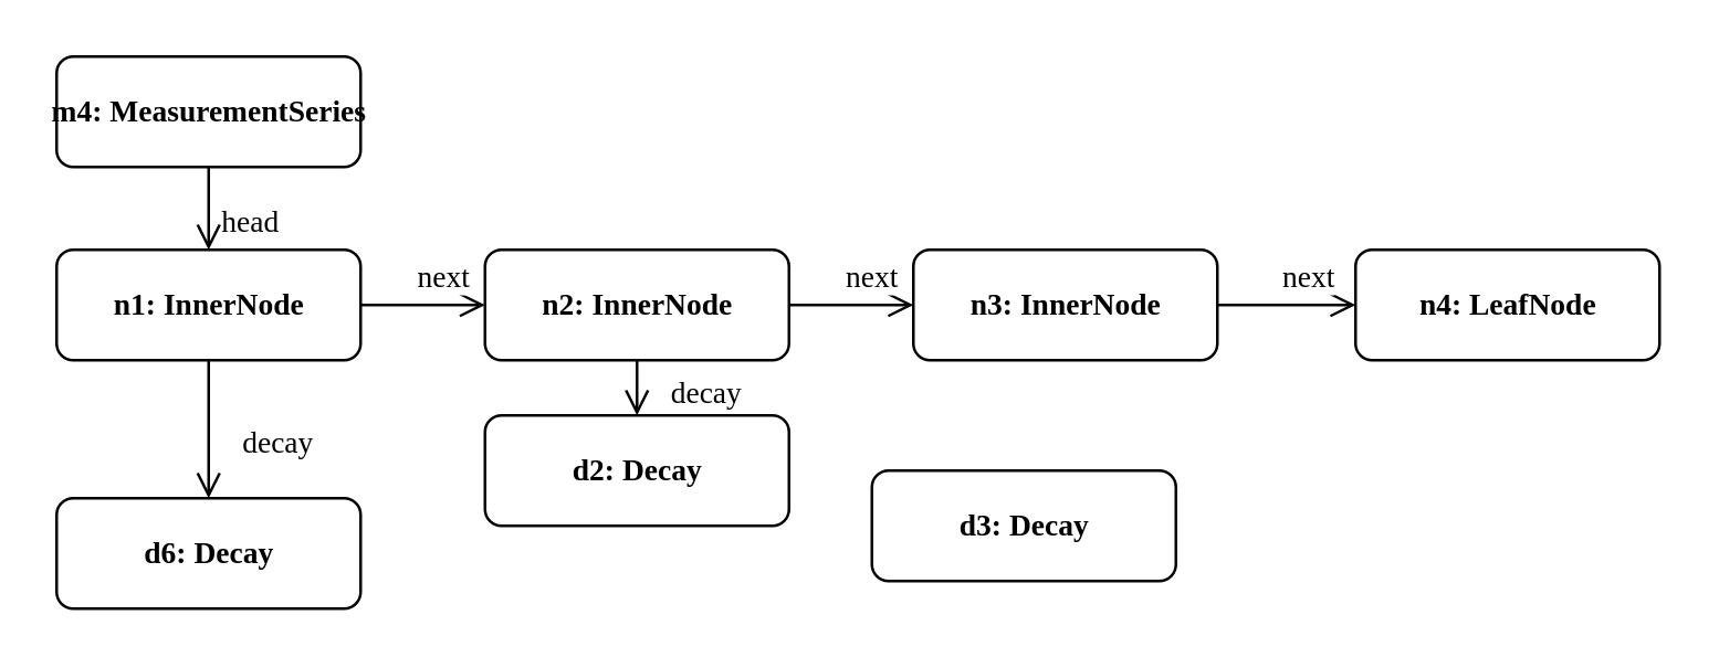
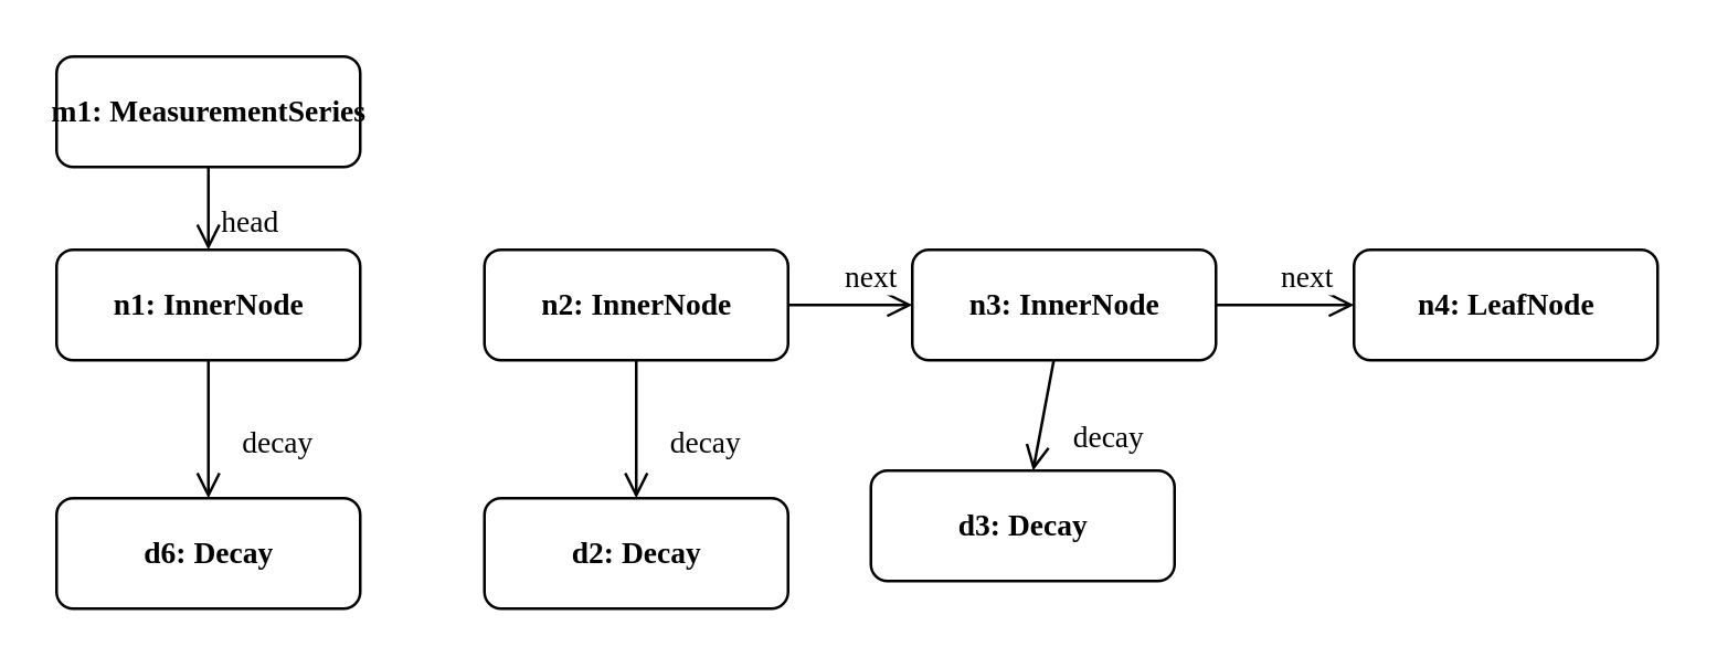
- <mxCell id="5" value="m4: MeasurementSeries" style="html=1;fontFamily=Alegreya Sans;fontStyle=1;fontSize=11;fontSource=https%3A%2F%2Ffonts.googleapis.com%2Fcss%3Ffamily%3DAlegreya%2BSans;rounded=1;" vertex="1" parent="1"><mxGeometry x="20" y="20" width="110" height="40" as="geometry" /></mxCell>
+ <mxCell id="5" value="m1: MeasurementSeries" style="html=1;fontFamily=Alegreya Sans;fontStyle=1;fontSize=11;fontSource=https%3A%2F%2Ffonts.googleapis.com%2Fcss%3Ffamily%3DAlegreya%2BSans;rounded=1;" vertex="1" parent="1"><mxGeometry x="20" y="20" width="110" height="40" as="geometry" /></mxCell>
- <mxCell id="10" value="next" style="endArrow=open;endFill=1;endSize=7;html=1;fontFamily=Alegreya Sans;fontSource=https%3A%2F%2Ffonts.googleapis.com%2Fcss%3Ffamily%3DAlegreya%2BSans;" edge="1" parent="1" source="6" target="7"><mxGeometry x="0.333" y="10" width="160" relative="1" as="geometry"><mxPoint x="200" y="20" as="sourcePoint" /><mxPoint x="200" y="66" as="targetPoint" /><mxPoint as="offset" /></mxGeometry></mxCell>
+ <mxCell id="16" value="decay" style="endArrow=open;endFill=1;endSize=7;html=1;fontFamily=Alegreya Sans;fontSource=https%3A%2F%2Ffonts.googleapis.com%2Fcss%3Ffamily%3DAlegreya%2BSans;" edge="1" parent="1" source="8" target="4"><mxGeometry x="0.2" y="25" width="160" relative="1" as="geometry"><mxPoint x="95" y="150" as="sourcePoint" /><mxPoint x="95" y="200" as="targetPoint" /><mxPoint as="offset" /></mxGeometry></mxCell>
- <mxCell id="3" value="d2: Decay" style="html=1;fontFamily=Alegreya Sans;fontStyle=1;fontSize=11;fontSource=https%3A%2F%2Ffonts.googleapis.com%2Fcss%3Ffamily%3DAlegreya%2BSans;rounded=1;" vertex="1" parent="1"><mxGeometry x="175" y="150" width="110" height="40" as="geometry" /></mxCell>
+ <mxCell id="3" value="d2: Decay" style="html=1;fontFamily=Alegreya Sans;fontStyle=1;fontSize=11;fontSource=https%3A%2F%2Ffonts.googleapis.com%2Fcss%3Ffamily%3DAlegreya%2BSans;rounded=1;" vertex="1" parent="1"><mxGeometry x="175" y="180" width="110" height="40" as="geometry" /></mxCell>
